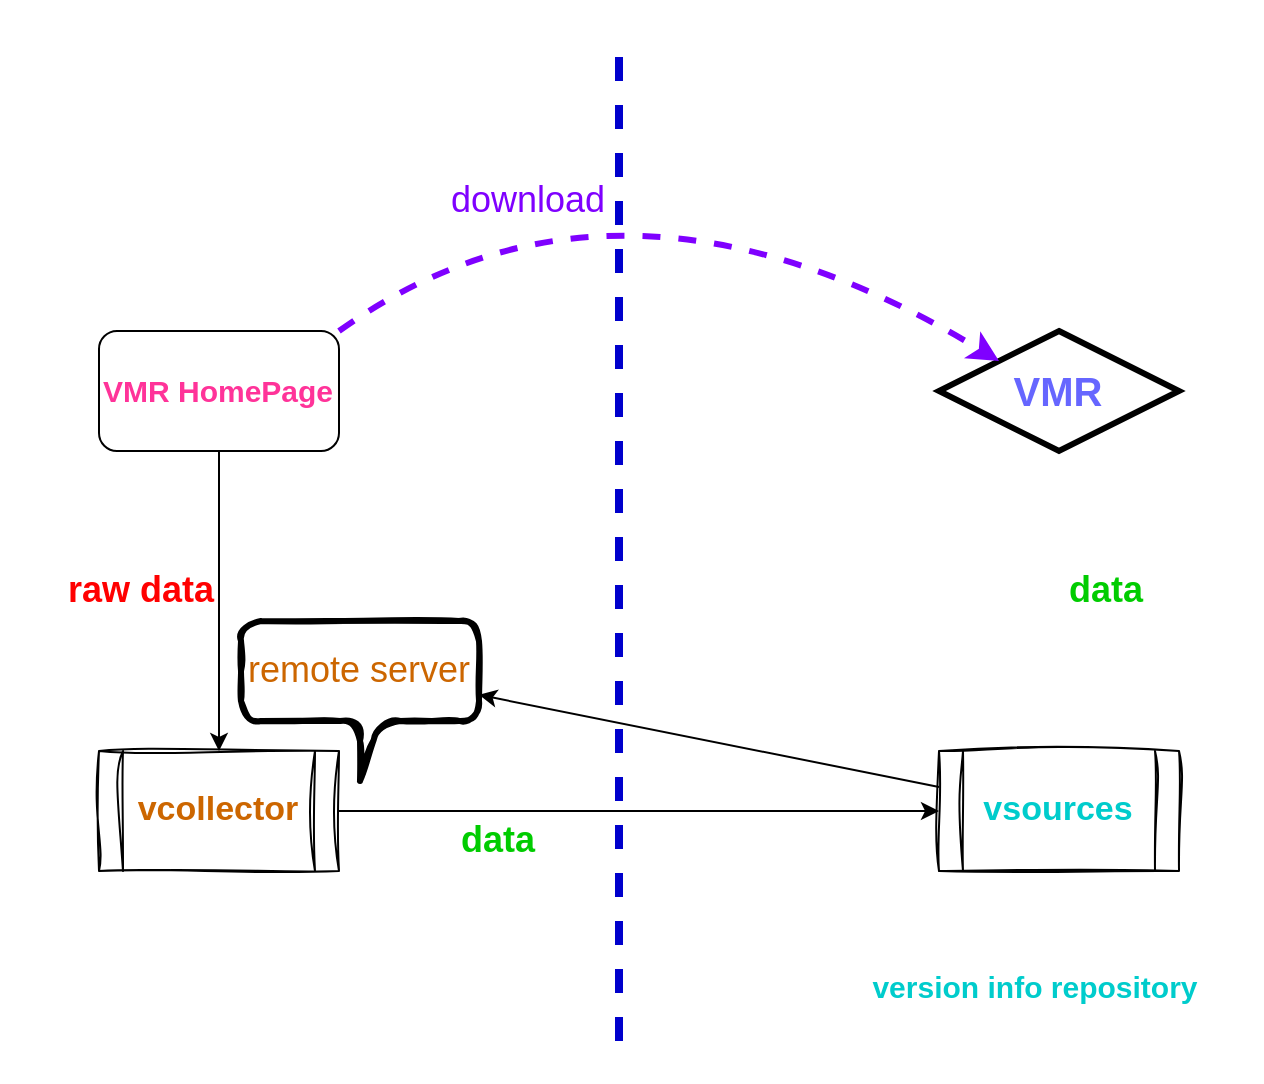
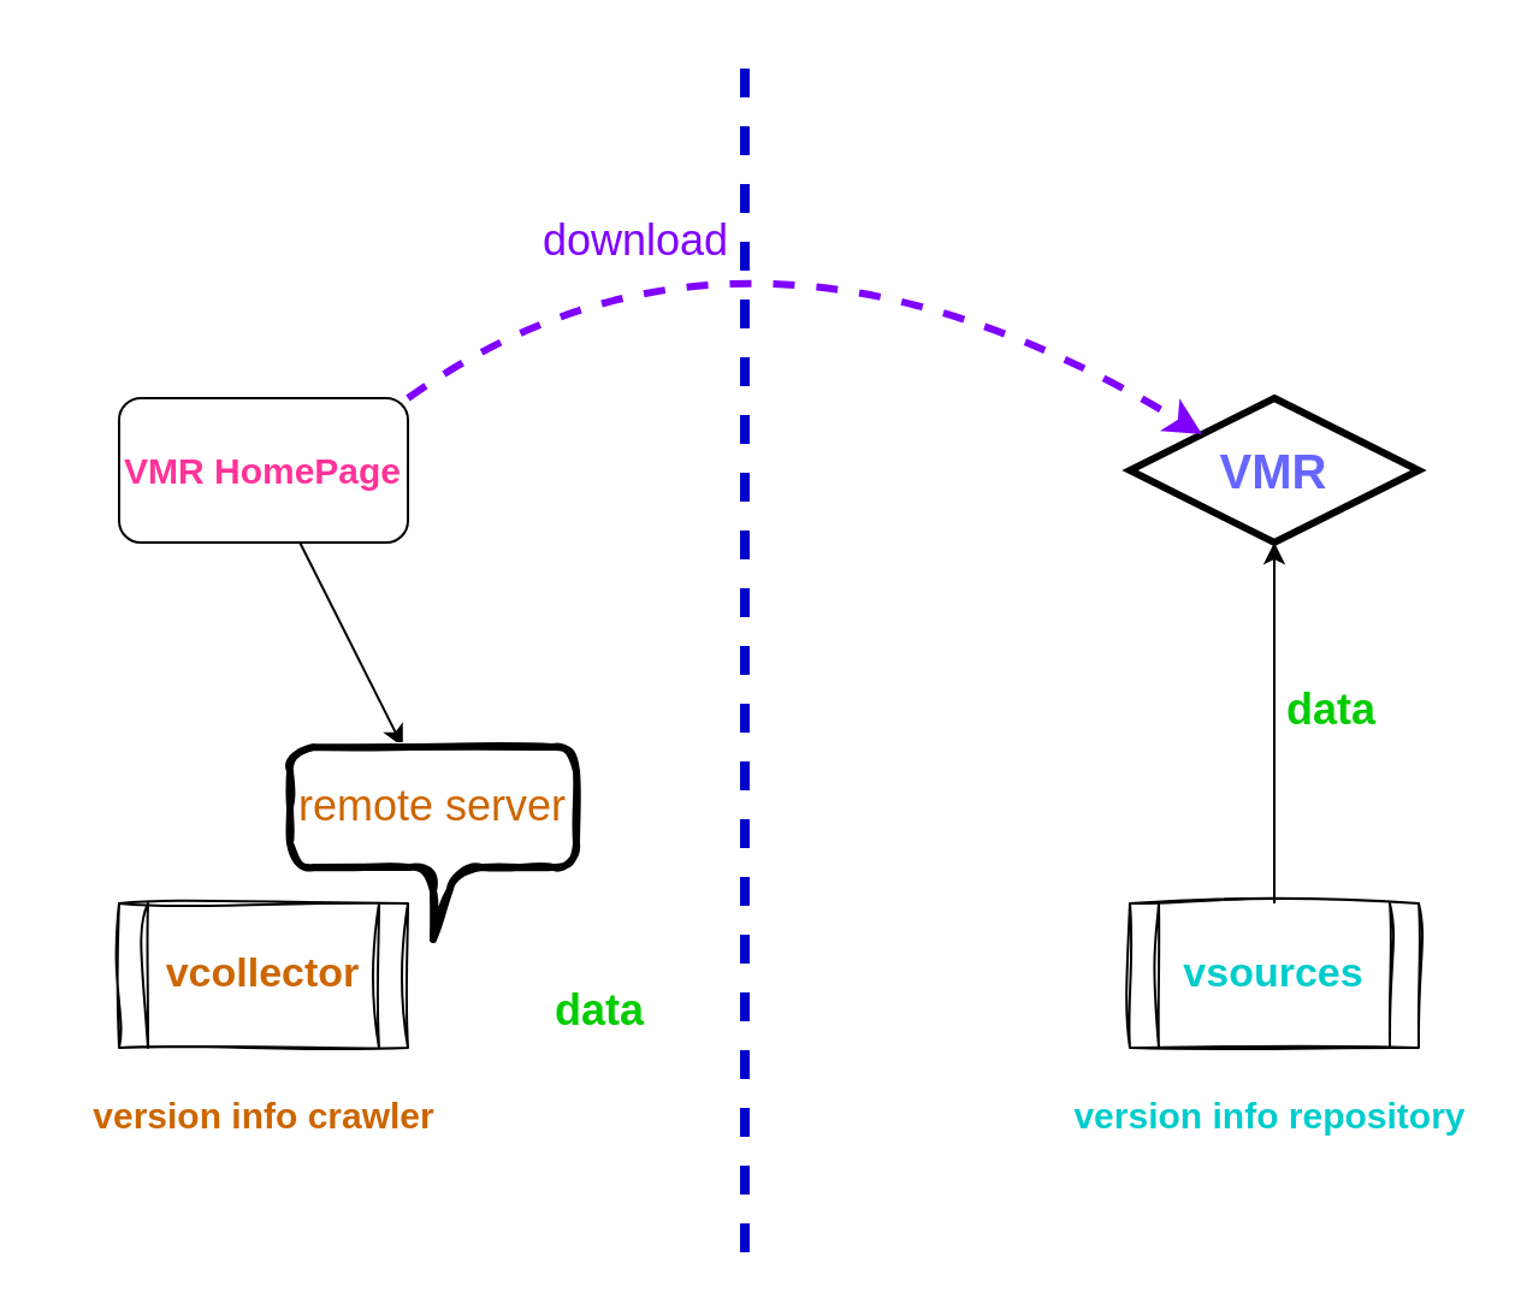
- <mxCell id="9" value="raw data" style="text;html=1;align=center;verticalAlign=middle;resizable=0;points=[];autosize=1;strokeColor=none;fillColor=none;fontStyle=1;fontColor=#FF0000;fontSize=18;" vertex="1" parent="1"><mxGeometry x="20" y="275" width="100" height="40" as="geometry" /></mxCell>
- <mxCell id="2" style="edgeStyle=none;html=1;entryX=0.5;entryY=0;entryDx=0;entryDy=0;" edge="1" parent="1" source="3" target="5"><mxGeometry relative="1" as="geometry" /></mxCell>
+ <mxCell id="2" style="edgeStyle=none;html=1;" edge="1" parent="1" source="3" target="17"><mxGeometry relative="1" as="geometry" /></mxCell>
- <mxCell id="6" style="edgeStyle=none;html=1;" edge="1" parent="1" source="7" target="17"><mxGeometry relative="1" as="geometry" /></mxCell>
+ <mxCell id="6" style="edgeStyle=none;html=1;entryX=0.5;entryY=1;entryDx=0;entryDy=0;" edge="1" parent="1" source="7" target="8"><mxGeometry relative="1" as="geometry" /></mxCell>
- <mxCell id="4" style="edgeStyle=none;html=1;entryX=0;entryY=0.5;entryDx=0;entryDy=0;" edge="1" parent="1" source="5" target="7"><mxGeometry relative="1" as="geometry" /></mxCell>
+ <mxCell id="13" value="version info crawler" style="text;html=1;strokeColor=none;fillColor=none;align=center;verticalAlign=middle;whiteSpace=wrap;rounded=0;fontColor=#CC6600;fontStyle=1;fontSize=15;" vertex="1" parent="1"><mxGeometry x="26.5" y="435" width="165" height="55" as="geometry" /></mxCell>
- <mxCell id="14" value="&lt;font color=&quot;#00cccc&quot;&gt;version info repository&lt;/font&gt;" style="text;html=1;strokeColor=none;fillColor=none;align=center;verticalAlign=middle;whiteSpace=wrap;rounded=0;fontColor=#FFFF00;fontStyle=1;fontSize=15;" vertex="1" parent="1"><mxGeometry x="434.5" y="465" width="165" height="55" as="geometry" /></mxCell>
+ <mxCell id="14" value="&lt;font color=&quot;#00cccc&quot;&gt;version info repository&lt;/font&gt;" style="text;html=1;strokeColor=none;fillColor=none;align=center;verticalAlign=middle;whiteSpace=wrap;rounded=0;fontColor=#FFFF00;fontStyle=1;fontSize=15;" vertex="1" parent="1"><mxGeometry x="444.5" y="435" width="165" height="55" as="geometry" /></mxCell>
